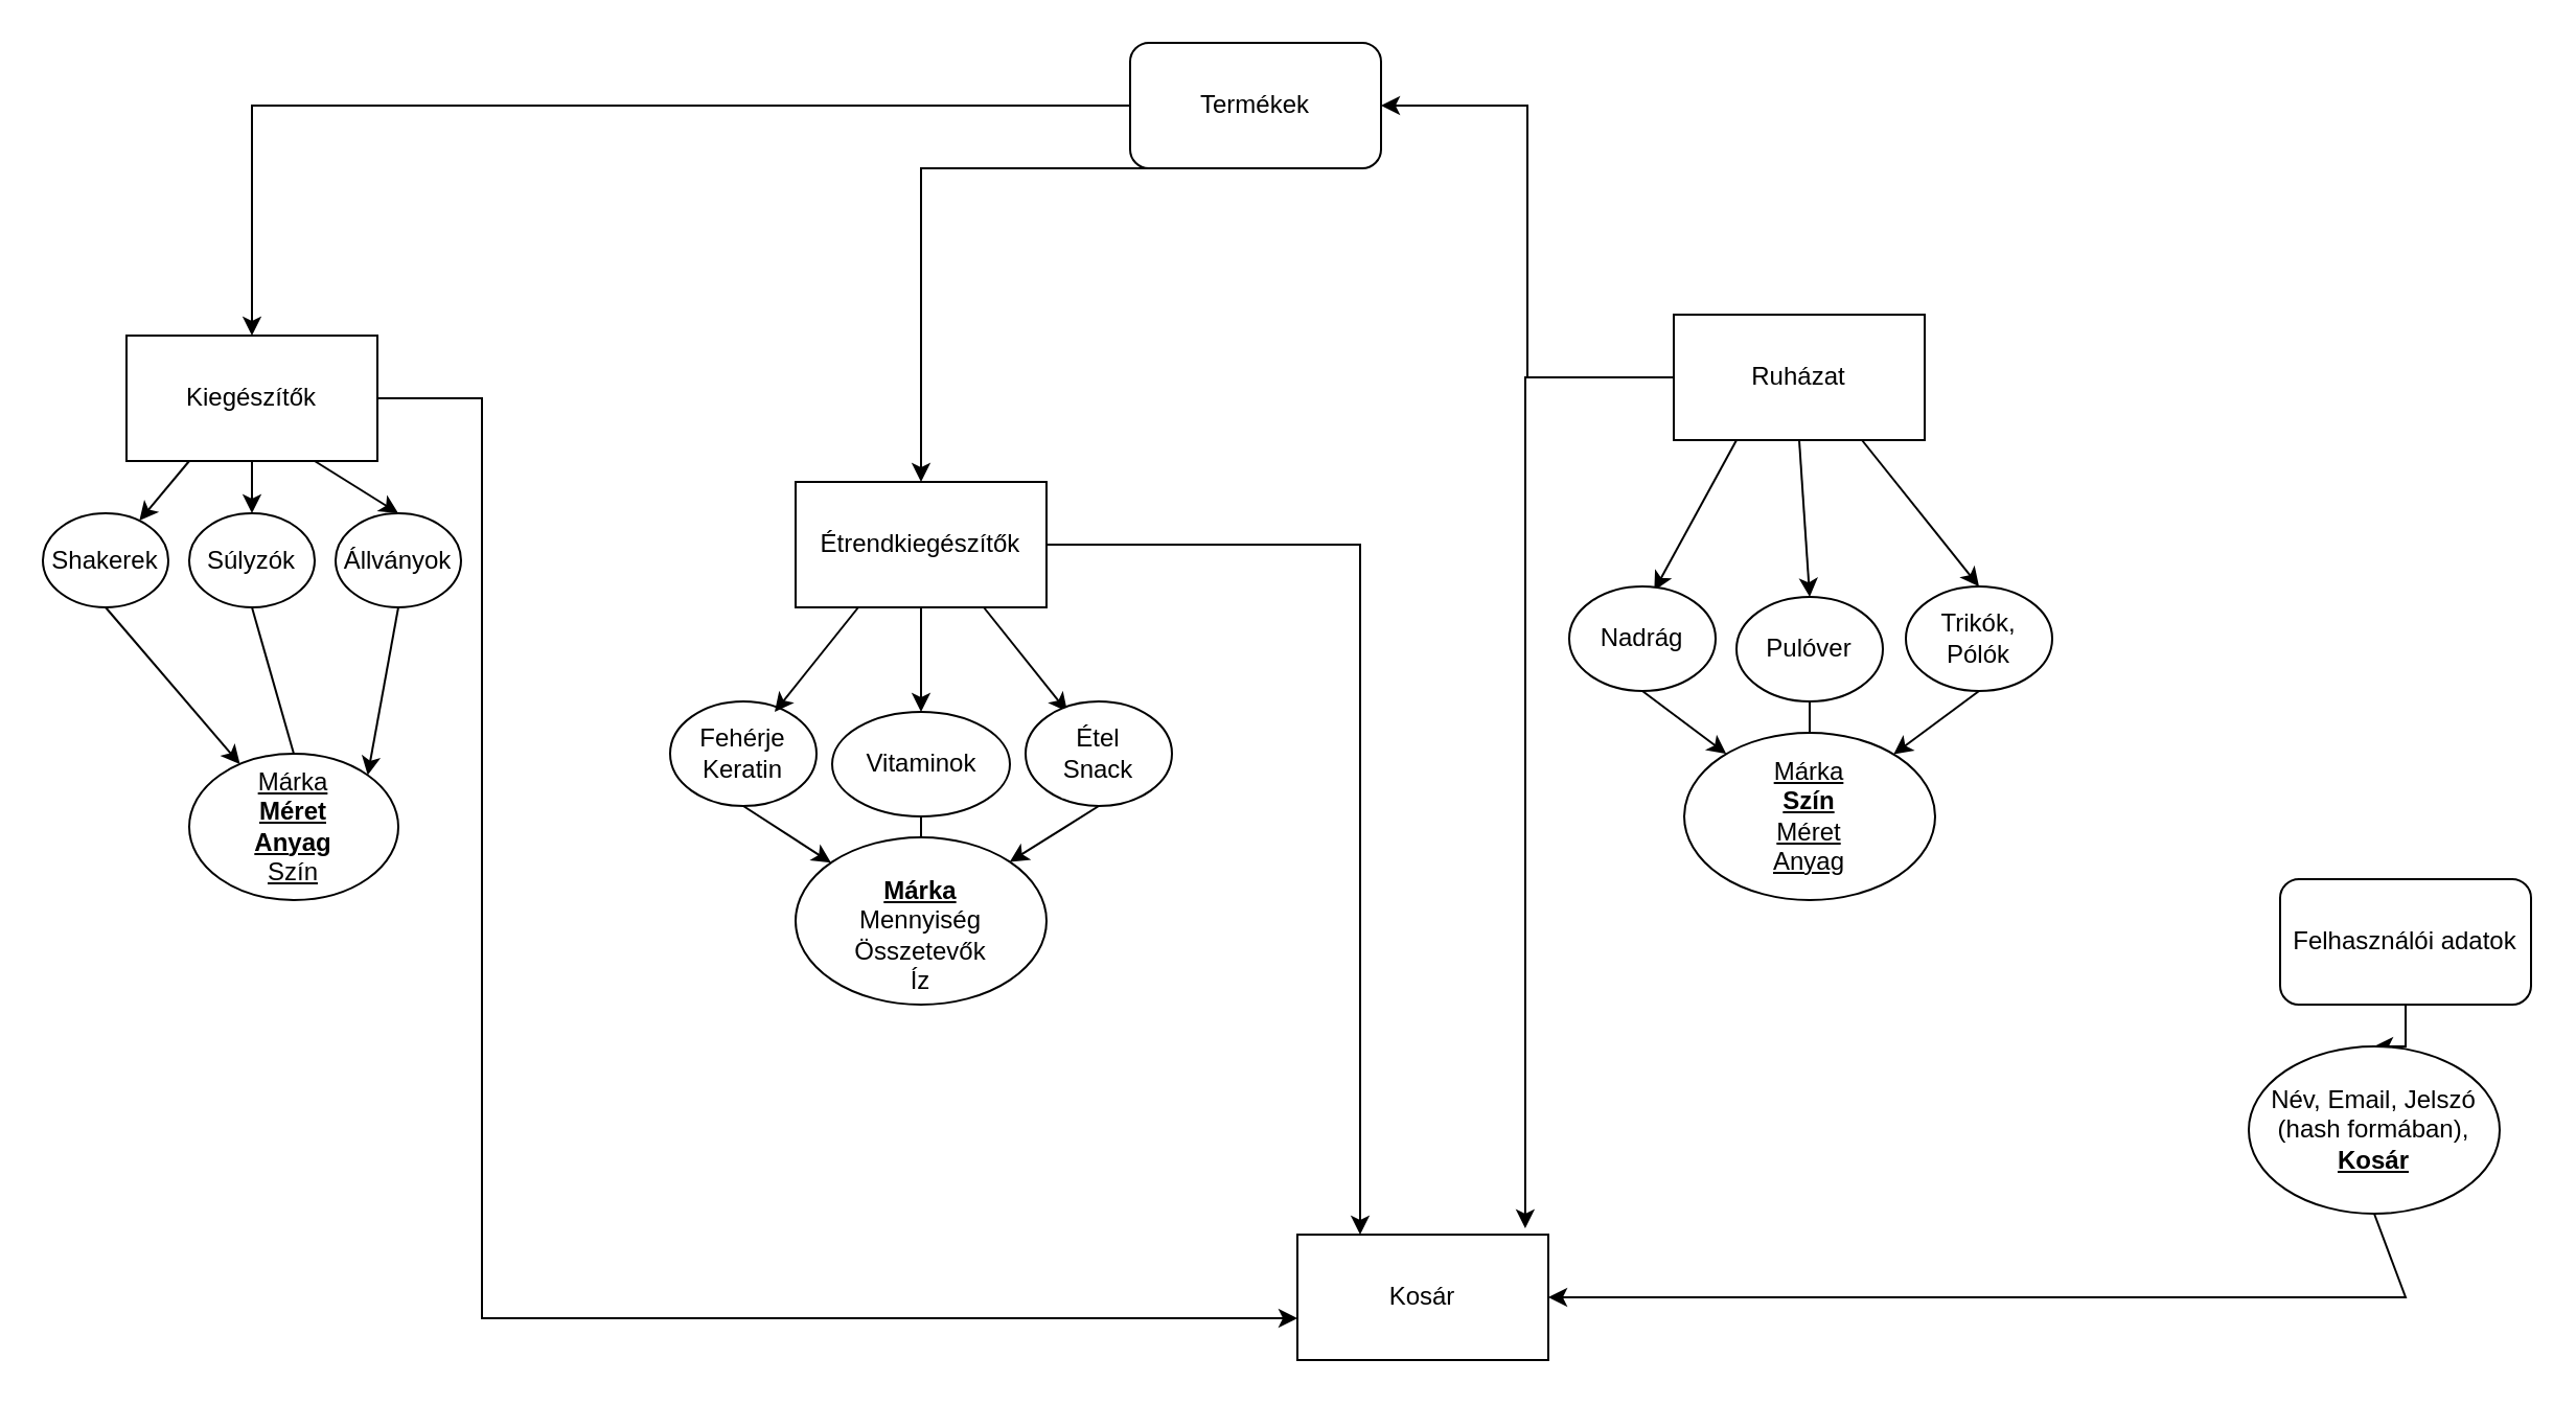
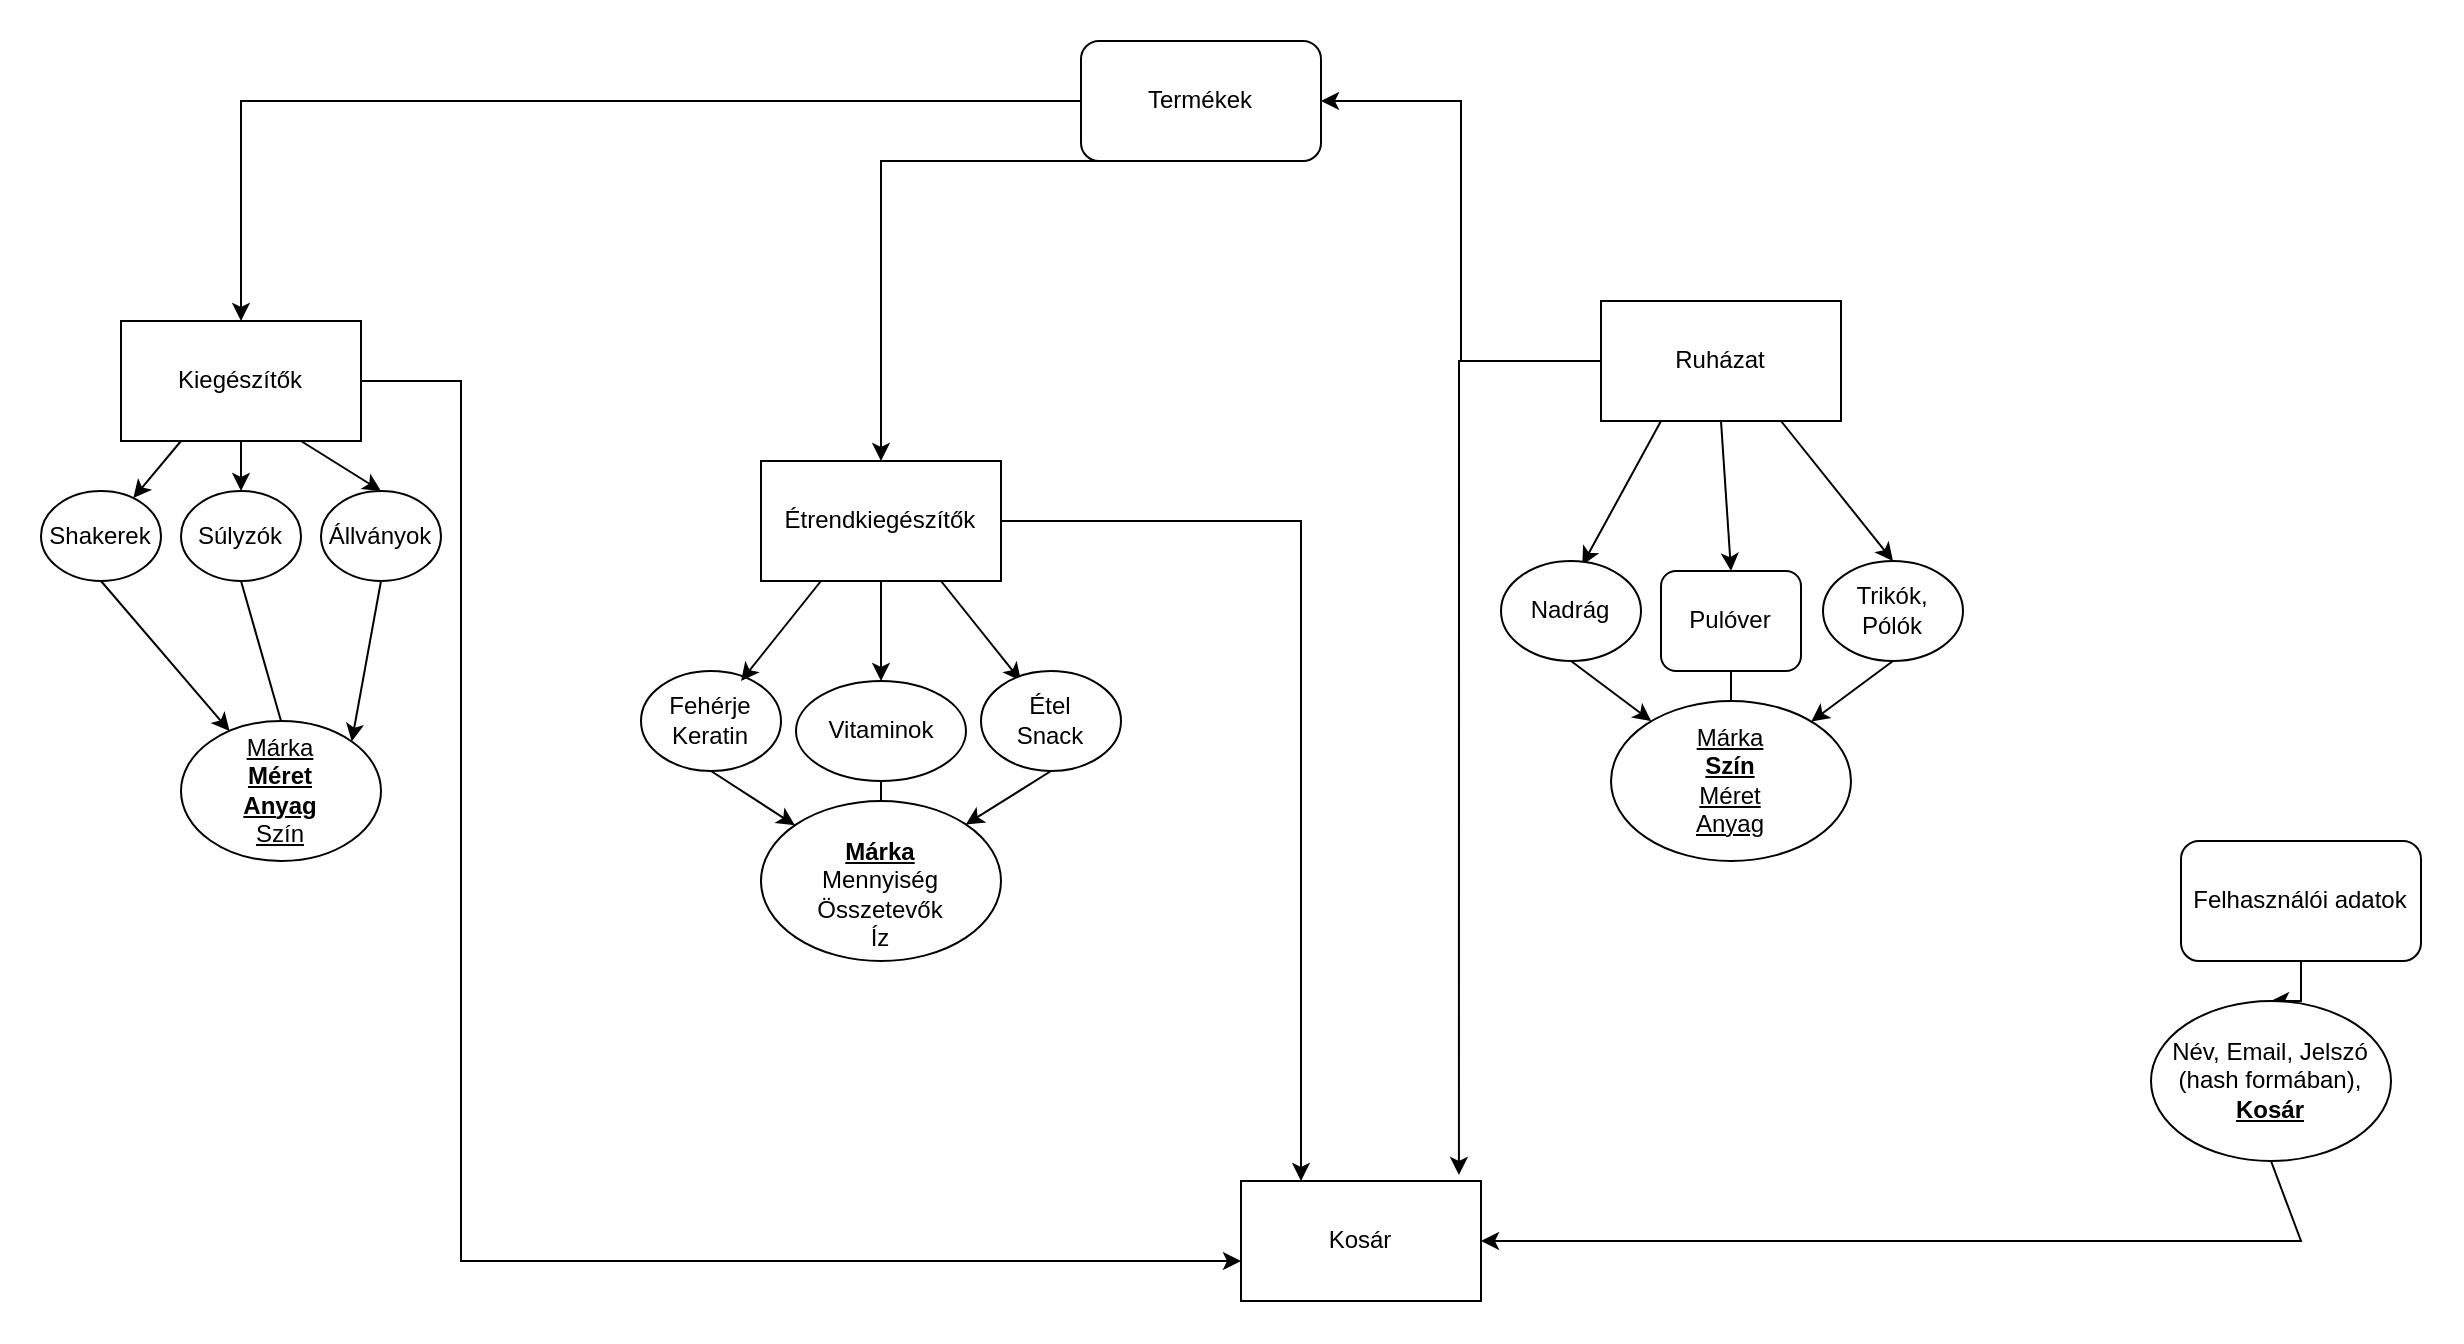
- <mxCell id="31" value="Pulóver" style="ellipse;whiteSpace=wrap;html=1;" vertex="1" parent="1"><mxGeometry x="830" y="285" width="70" height="50" as="geometry" /></mxCell>
+ <mxCell id="31" value="Pulóver" style="whiteSpace=wrap;html=1;rounded=1;" vertex="1" parent="1"><mxGeometry x="830" y="285" width="70" height="50" as="geometry" /></mxCell>
